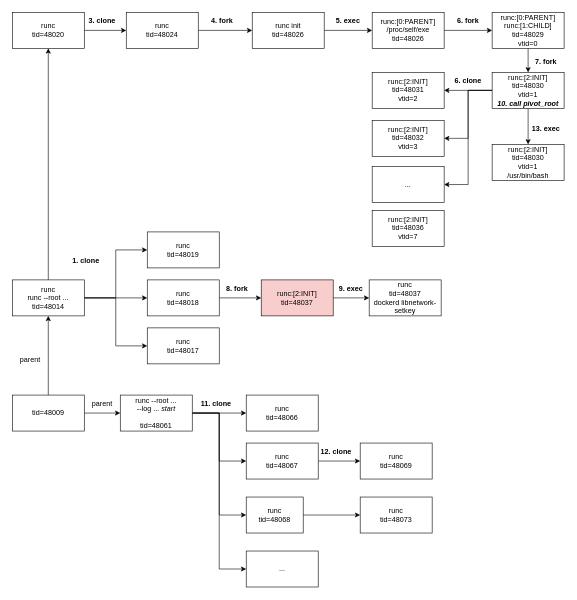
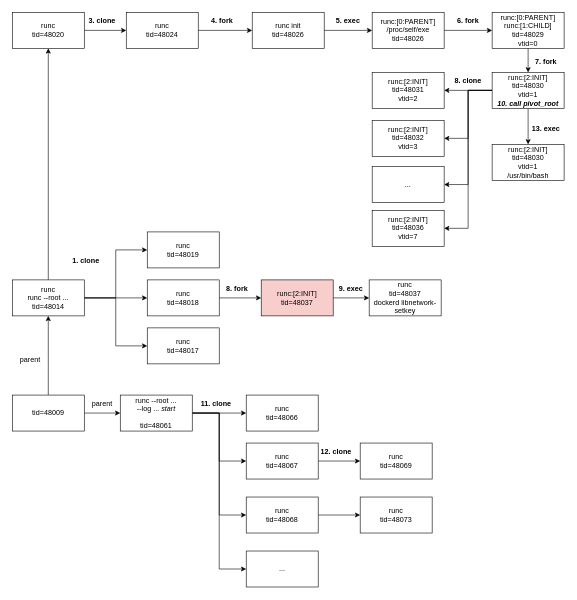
- <mxCell id="24" value="&lt;b&gt;6. clone&lt;/b&gt;" style="text;html=1;strokeColor=none;fillColor=none;align=center;verticalAlign=middle;whiteSpace=wrap;rounded=0;" parent="1" vertex="1"><mxGeometry x="750" y="120" width="60" height="30" as="geometry" /></mxCell>
+ <mxCell id="24" value="&lt;b&gt;8. clone&lt;/b&gt;" style="text;html=1;strokeColor=none;fillColor=none;align=center;verticalAlign=middle;whiteSpace=wrap;rounded=0;" parent="1" vertex="1"><mxGeometry x="750" y="120" width="60" height="30" as="geometry" /></mxCell>
+ <mxCell id="13" style="edgeStyle=orthogonalEdgeStyle;rounded=0;orthogonalLoop=1;jettySize=auto;html=1;exitX=0;exitY=0.5;exitDx=0;exitDy=0;entryX=1;entryY=0.5;entryDx=0;entryDy=0;" parent="1" source="14" target="27" edge="1"><mxGeometry relative="1" as="geometry" /></mxCell>
- <mxCell id="57" value="runc&lt;br&gt;tid=48068" style="rounded=0;whiteSpace=wrap;html=1;" vertex="1" parent="1"><mxGeometry x="410" y="828" width="95" height="60" as="geometry" /></mxCell>
+ <mxCell id="57" value="runc&lt;br&gt;tid=48068" style="rounded=0;whiteSpace=wrap;html=1;" vertex="1" parent="1"><mxGeometry x="410" y="828" width="120" height="60" as="geometry" /></mxCell>
